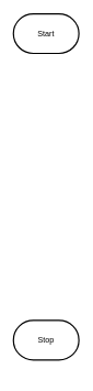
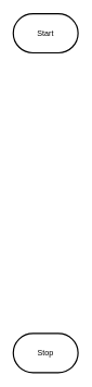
- <mxCell id="3" value="Stop" style="strokeWidth=2;html=1;shape=mxgraph.flowchart.terminator;whiteSpace=wrap;" vertex="1" parent="1"><mxGeometry x="20" y="485" width="100" height="60" as="geometry" /></mxCell>
+ <mxCell id="3" value="Stop" style="strokeWidth=2;html=1;shape=mxgraph.flowchart.terminator;whiteSpace=wrap;" vertex="1" parent="1"><mxGeometry x="20" y="510" width="100" height="60" as="geometry" /></mxCell>
